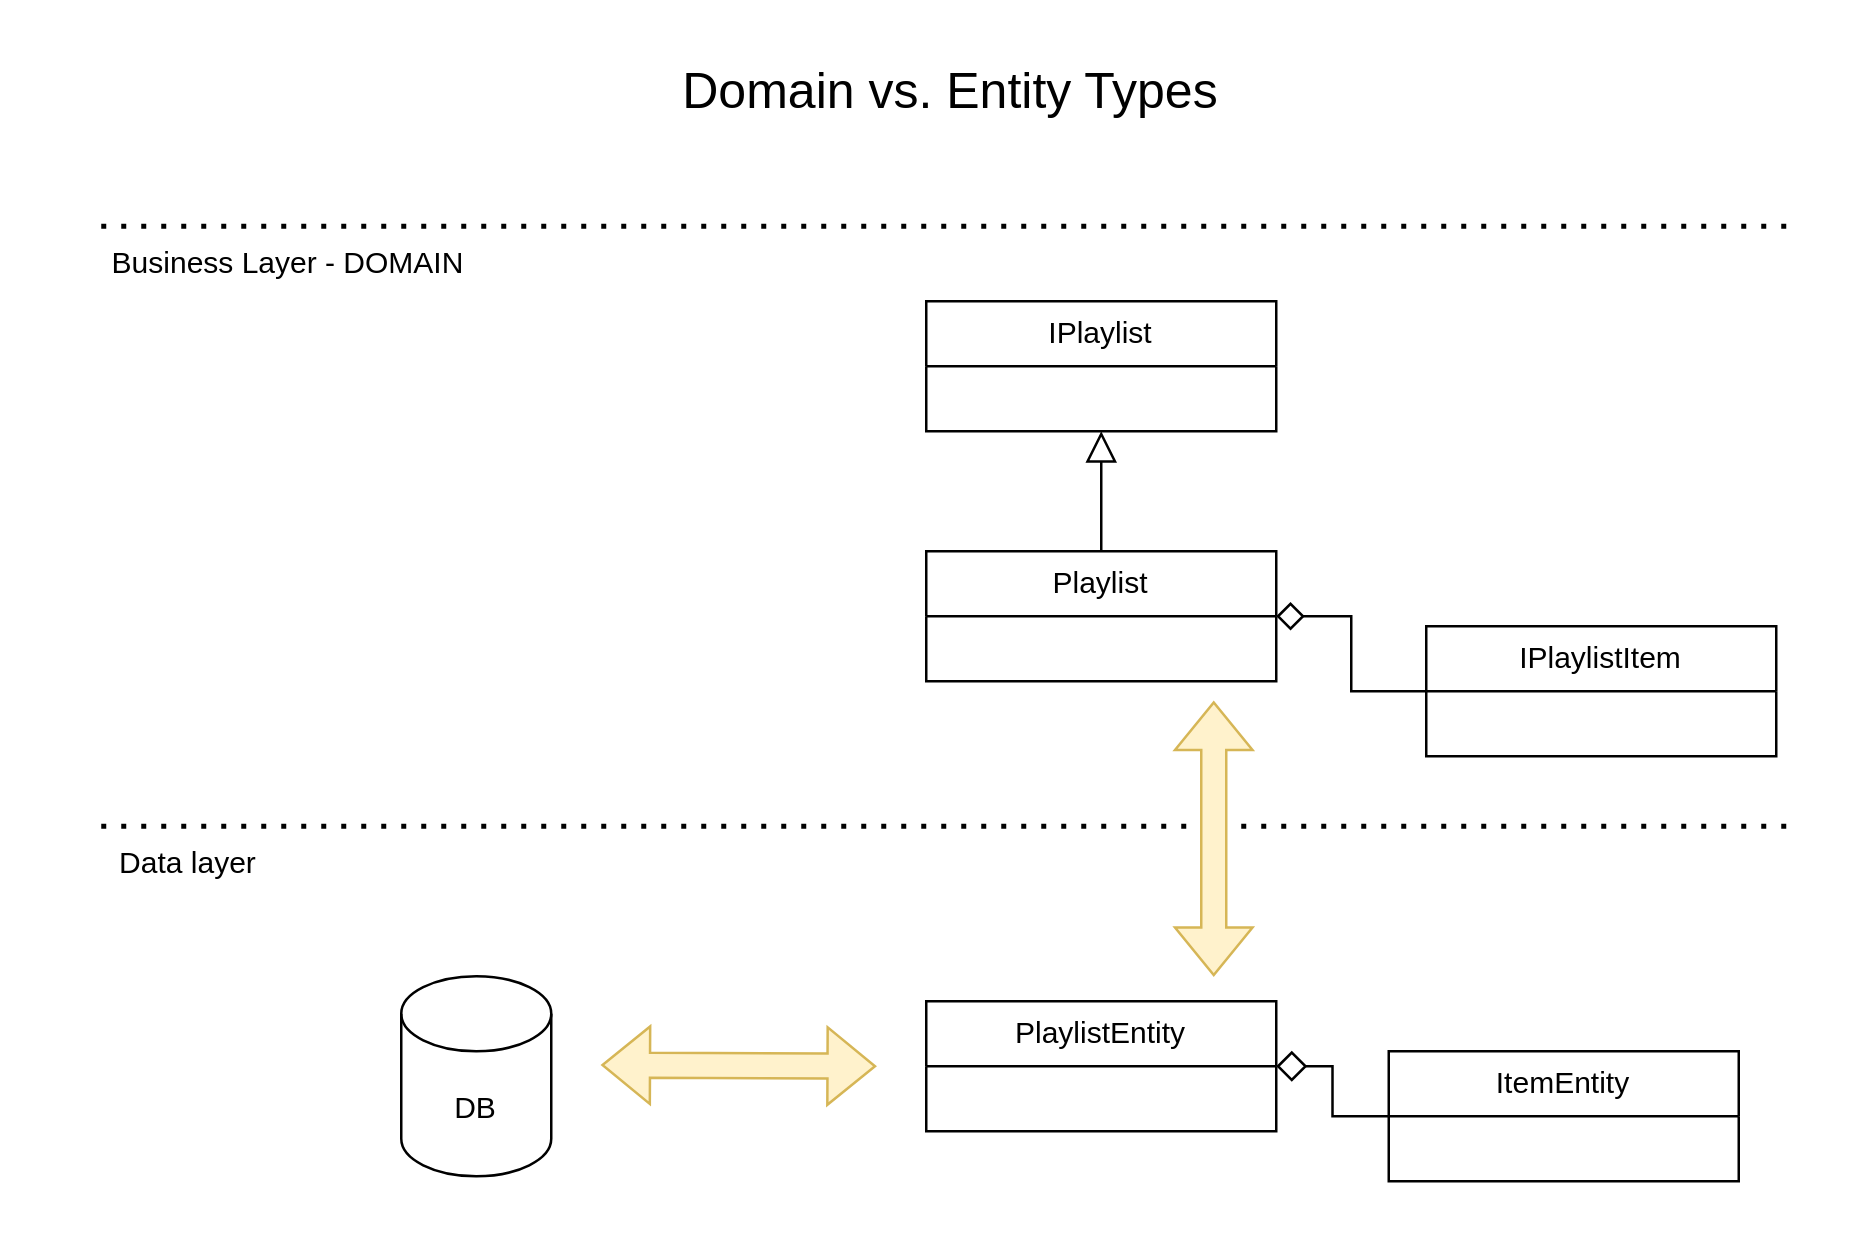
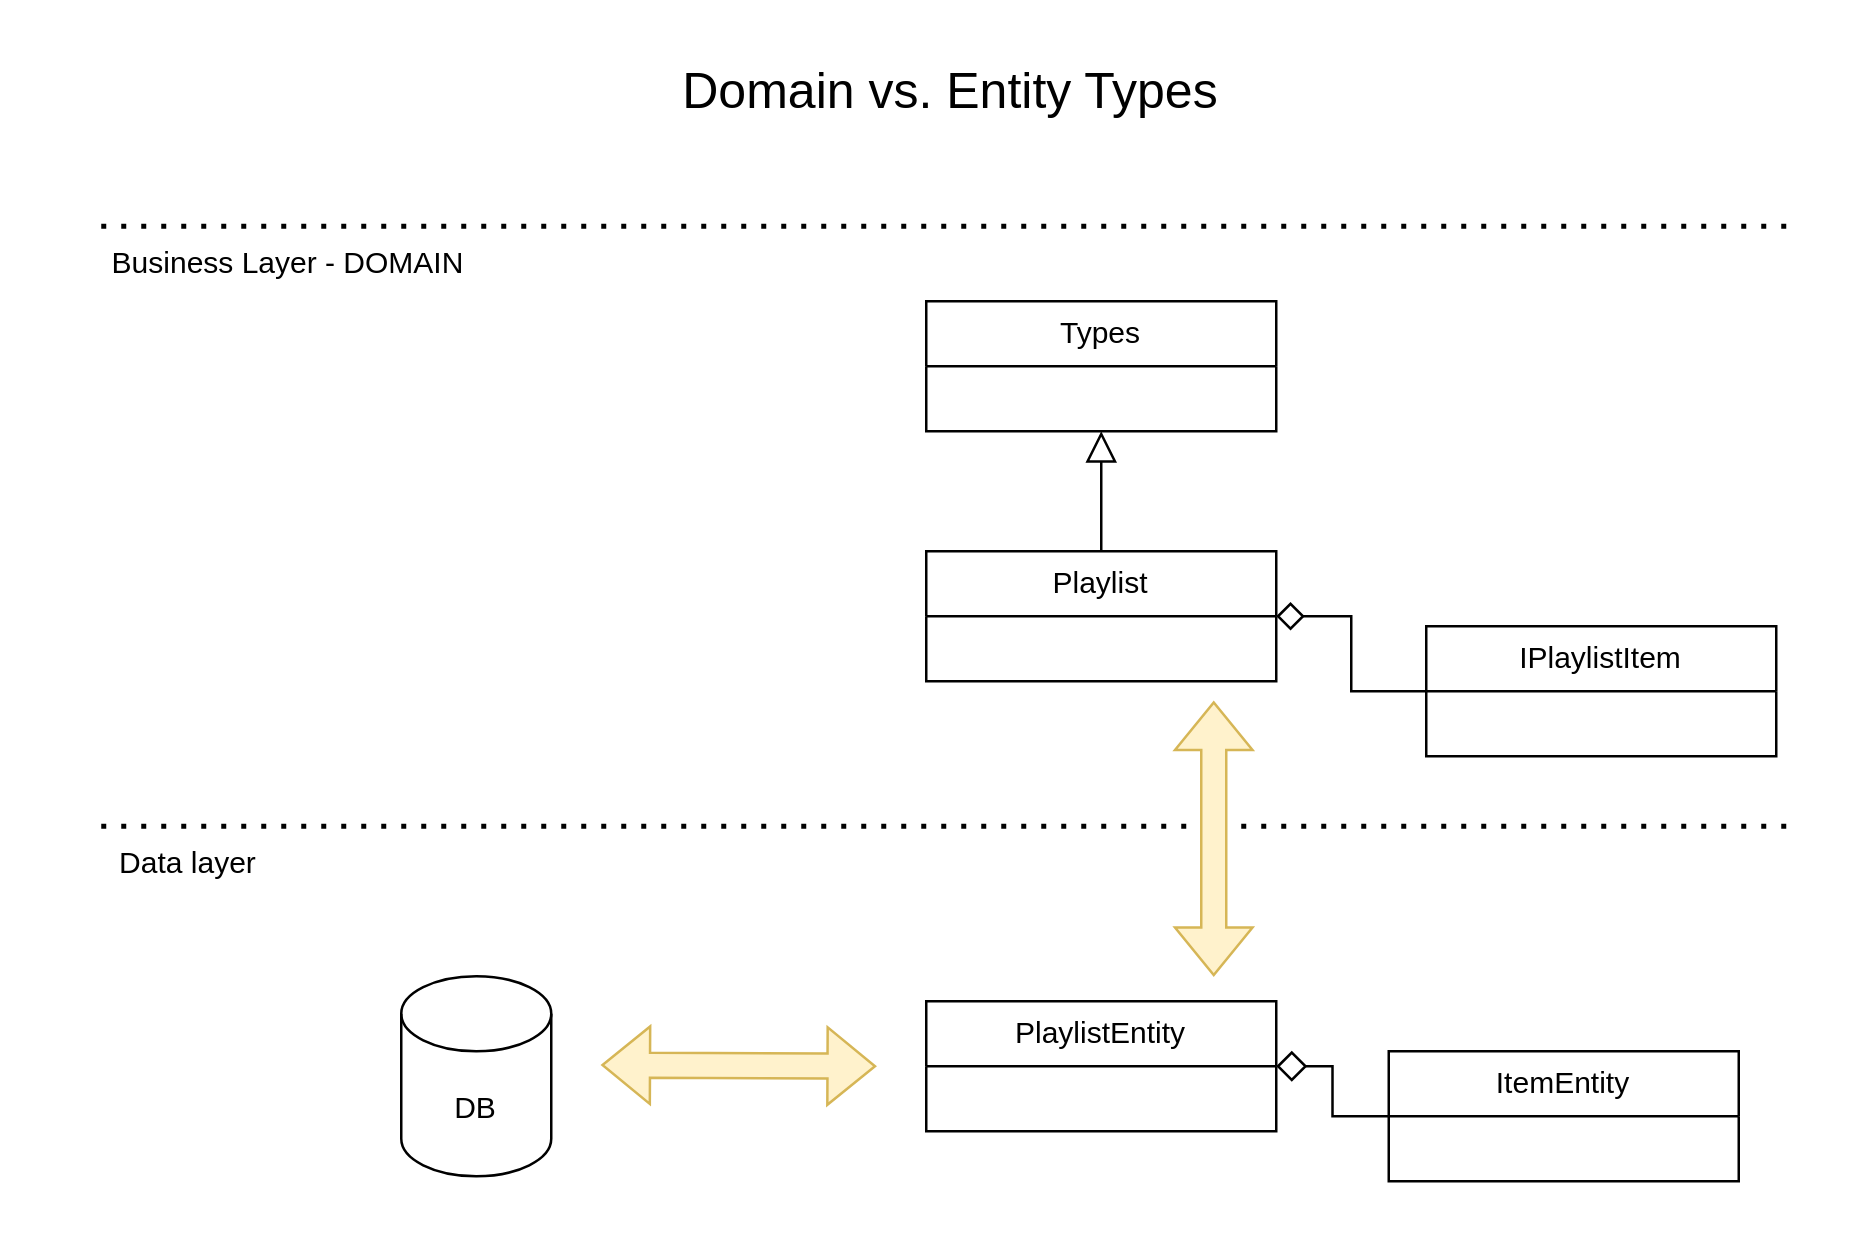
- <mxCell id="8" value="IPlaylist" style="swimlane;fontStyle=0;childLayout=stackLayout;horizontal=1;startSize=26;fillColor=none;horizontalStack=0;resizeParent=1;resizeParentMax=0;resizeLast=0;collapsible=1;marginBottom=0;whiteSpace=wrap;html=1;" parent="1" vertex="1"><mxGeometry x="370" y="120" width="140" height="52" as="geometry" /></mxCell>
+ <mxCell id="8" value="Types" style="swimlane;fontStyle=0;childLayout=stackLayout;horizontal=1;startSize=26;fillColor=none;horizontalStack=0;resizeParent=1;resizeParentMax=0;resizeLast=0;collapsible=1;marginBottom=0;whiteSpace=wrap;html=1;" parent="1" vertex="1"><mxGeometry x="370" y="120" width="140" height="52" as="geometry" /></mxCell>
